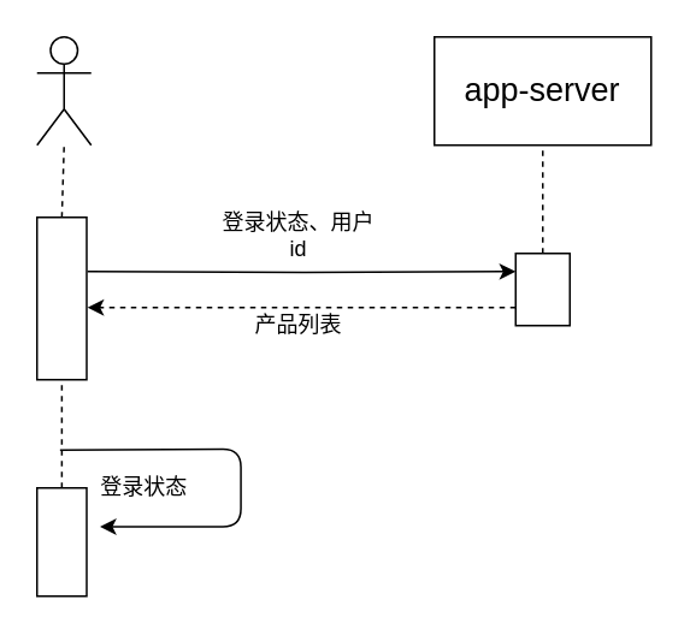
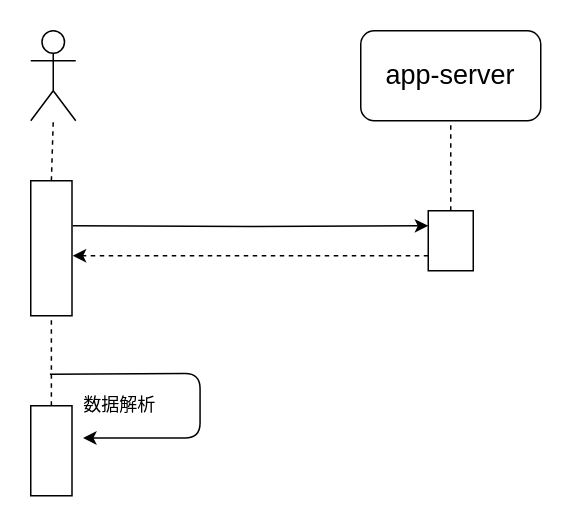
- <mxCell id="3" value="&lt;font style=&quot;font-size: 18px&quot;&gt;app-server&lt;/font&gt;" style="rounded=0;whiteSpace=wrap;html=1;" vertex="1" parent="1"><mxGeometry x="240" y="20" width="120" height="60" as="geometry" /></mxCell>
+ <mxCell id="3" value="&lt;font style=&quot;font-size: 18px&quot;&gt;app-server&lt;/font&gt;" style="whiteSpace=wrap;html=1;rounded=1;" vertex="1" parent="1"><mxGeometry x="240" y="20" width="120" height="60" as="geometry" /></mxCell>
- <mxCell id="10" value="登录状态、用户id" style="text;html=1;strokeColor=none;fillColor=none;align=center;verticalAlign=middle;whiteSpace=wrap;rounded=0;" vertex="1" parent="1"><mxGeometry x="120" y="120" width="90" height="20" as="geometry" /></mxCell>
- <mxCell id="11" value="产品列表" style="text;html=1;strokeColor=none;fillColor=none;align=center;verticalAlign=middle;whiteSpace=wrap;rounded=0;" vertex="1" parent="1"><mxGeometry x="120" y="170" width="90" height="20" as="geometry" /></mxCell>
- <mxCell id="15" value="登录状态" style="text;html=1;align=center;verticalAlign=middle;resizable=0;points=[];autosize=1;" vertex="1" parent="1"><mxGeometry x="48.75" y="260" width="60" height="20" as="geometry" /></mxCell>
+ <mxCell id="15" value="数据解析" style="text;html=1;align=center;verticalAlign=middle;resizable=0;points=[];autosize=1;" vertex="1" parent="1"><mxGeometry x="48.75" y="260" width="60" height="20" as="geometry" /></mxCell>
